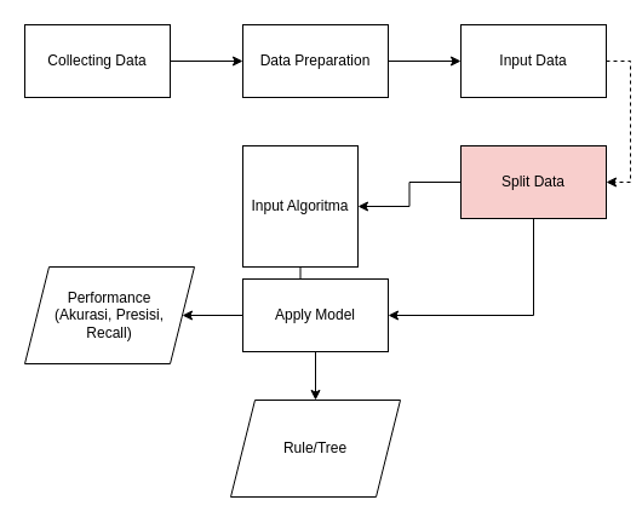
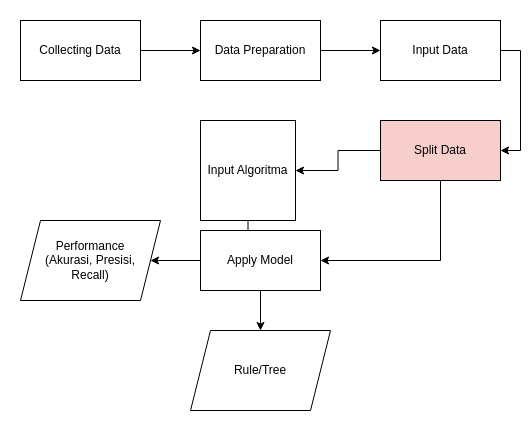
- <mxCell id="12" style="edgeStyle=orthogonalEdgeStyle;rounded=0;orthogonalLoop=1;jettySize=auto;html=1;exitX=1;exitY=0.5;exitDx=0;exitDy=0;entryX=1;entryY=0.5;entryDx=0;entryDy=0;dashed=1;" edge="1" parent="1" source="13" target="16"><mxGeometry relative="1" as="geometry" /></mxCell>
+ <mxCell id="12" style="edgeStyle=orthogonalEdgeStyle;rounded=0;orthogonalLoop=1;jettySize=auto;html=1;exitX=1;exitY=0.5;exitDx=0;exitDy=0;entryX=1;entryY=0.5;entryDx=0;entryDy=0;" edge="1" parent="1" source="13" target="16"><mxGeometry relative="1" as="geometry" /></mxCell>
